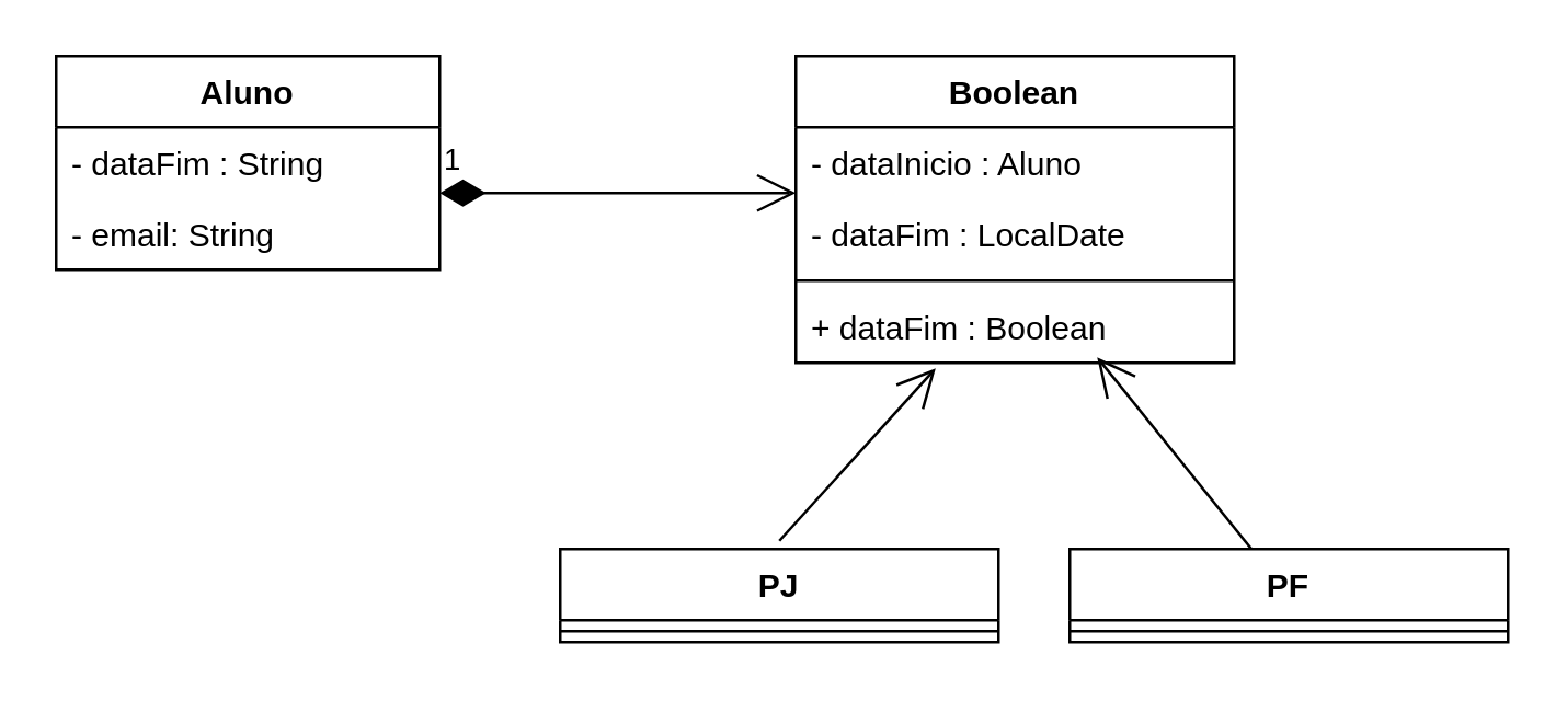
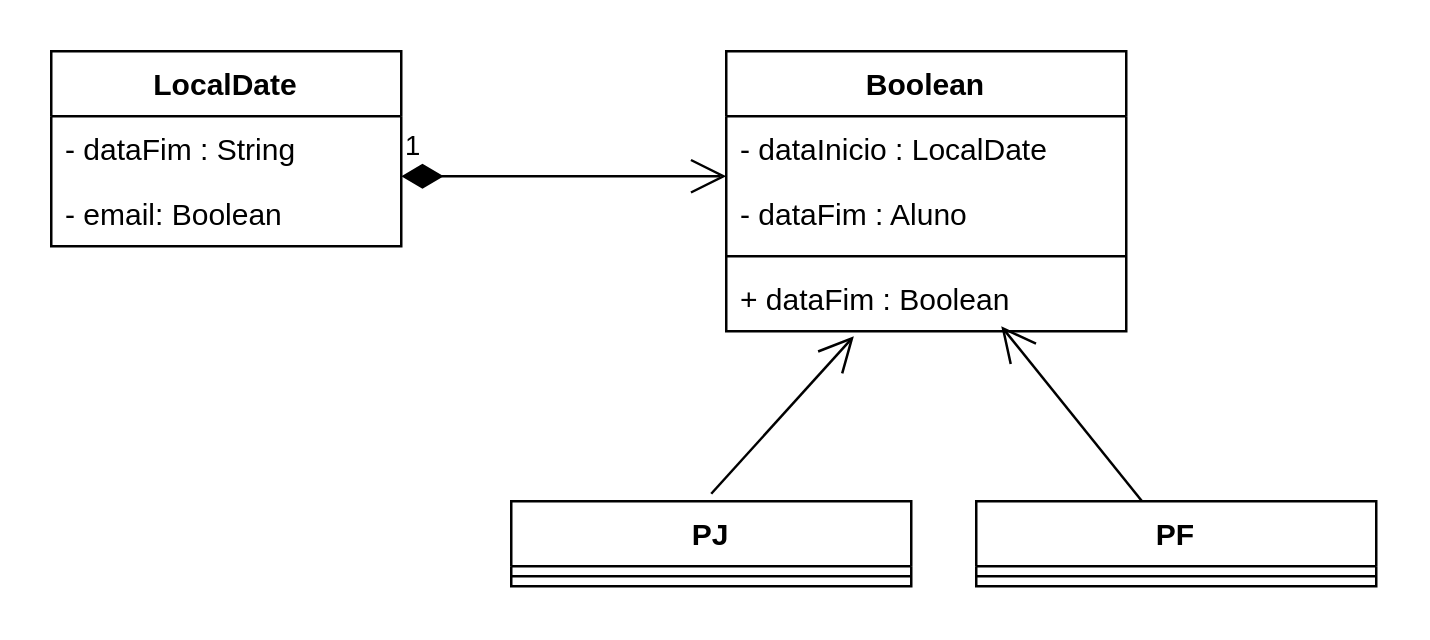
- <mxCell id="2" value="Aluno" style="swimlane;fontStyle=1;childLayout=stackLayout;horizontal=1;startSize=26;fillColor=none;horizontalStack=0;resizeParent=1;resizeParentMax=0;resizeLast=0;collapsible=1;marginBottom=0;" vertex="1" parent="1"><mxGeometry x="20" y="20" width="140" height="78" as="geometry"><mxRectangle x="70" y="30" width="60" height="26" as="alternateBounds" /></mxGeometry></mxCell>
+ <mxCell id="2" value="LocalDate" style="swimlane;fontStyle=1;childLayout=stackLayout;horizontal=1;startSize=26;fillColor=none;horizontalStack=0;resizeParent=1;resizeParentMax=0;resizeLast=0;collapsible=1;marginBottom=0;" vertex="1" parent="1"><mxGeometry x="20" y="20" width="140" height="78" as="geometry"><mxRectangle x="70" y="30" width="60" height="26" as="alternateBounds" /></mxGeometry></mxCell>
- <mxCell id="6" value="- dataInicio : Aluno" style="text;strokeColor=none;fillColor=none;align=left;verticalAlign=top;spacingLeft=4;spacingRight=4;overflow=hidden;rotatable=0;points=[[0,0.5],[1,0.5]];portConstraint=eastwest;" vertex="1" parent="5"><mxGeometry y="26" width="160" height="26" as="geometry" /></mxCell>
+ <mxCell id="6" value="- dataInicio : LocalDate" style="text;strokeColor=none;fillColor=none;align=left;verticalAlign=top;spacingLeft=4;spacingRight=4;overflow=hidden;rotatable=0;points=[[0,0.5],[1,0.5]];portConstraint=eastwest;" vertex="1" parent="5"><mxGeometry y="26" width="160" height="26" as="geometry" /></mxCell>
- <mxCell id="4" value="- email: String" style="text;strokeColor=none;fillColor=none;align=left;verticalAlign=top;spacingLeft=4;spacingRight=4;overflow=hidden;rotatable=0;points=[[0,0.5],[1,0.5]];portConstraint=eastwest;" vertex="1" parent="2"><mxGeometry y="52" width="140" height="26" as="geometry" /></mxCell>
+ <mxCell id="4" value="- email: Boolean" style="text;strokeColor=none;fillColor=none;align=left;verticalAlign=top;spacingLeft=4;spacingRight=4;overflow=hidden;rotatable=0;points=[[0,0.5],[1,0.5]];portConstraint=eastwest;" vertex="1" parent="2"><mxGeometry y="52" width="140" height="26" as="geometry" /></mxCell>
- <mxCell id="7" value="- dataFim : LocalDate" style="text;strokeColor=none;fillColor=none;align=left;verticalAlign=top;spacingLeft=4;spacingRight=4;overflow=hidden;rotatable=0;points=[[0,0.5],[1,0.5]];portConstraint=eastwest;" vertex="1" parent="5"><mxGeometry y="52" width="160" height="26" as="geometry" /></mxCell>
+ <mxCell id="7" value="- dataFim : Aluno" style="text;strokeColor=none;fillColor=none;align=left;verticalAlign=top;spacingLeft=4;spacingRight=4;overflow=hidden;rotatable=0;points=[[0,0.5],[1,0.5]];portConstraint=eastwest;" vertex="1" parent="5"><mxGeometry y="52" width="160" height="26" as="geometry" /></mxCell>
